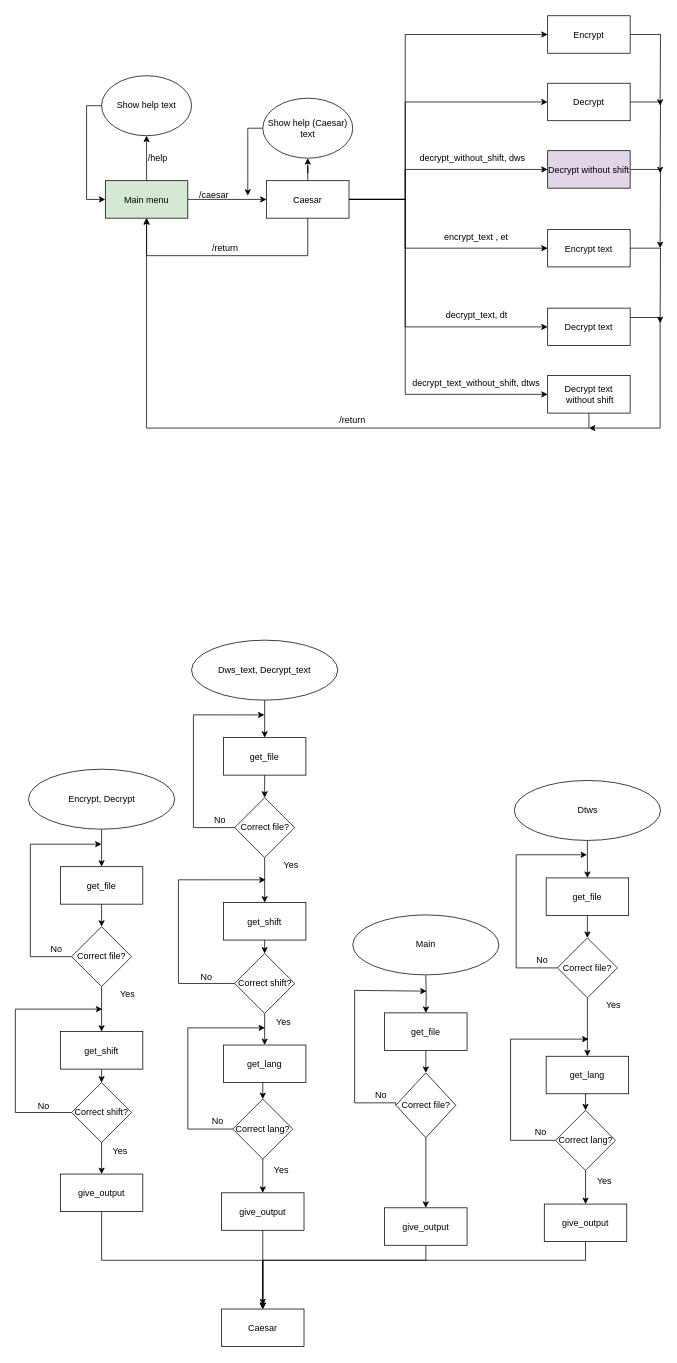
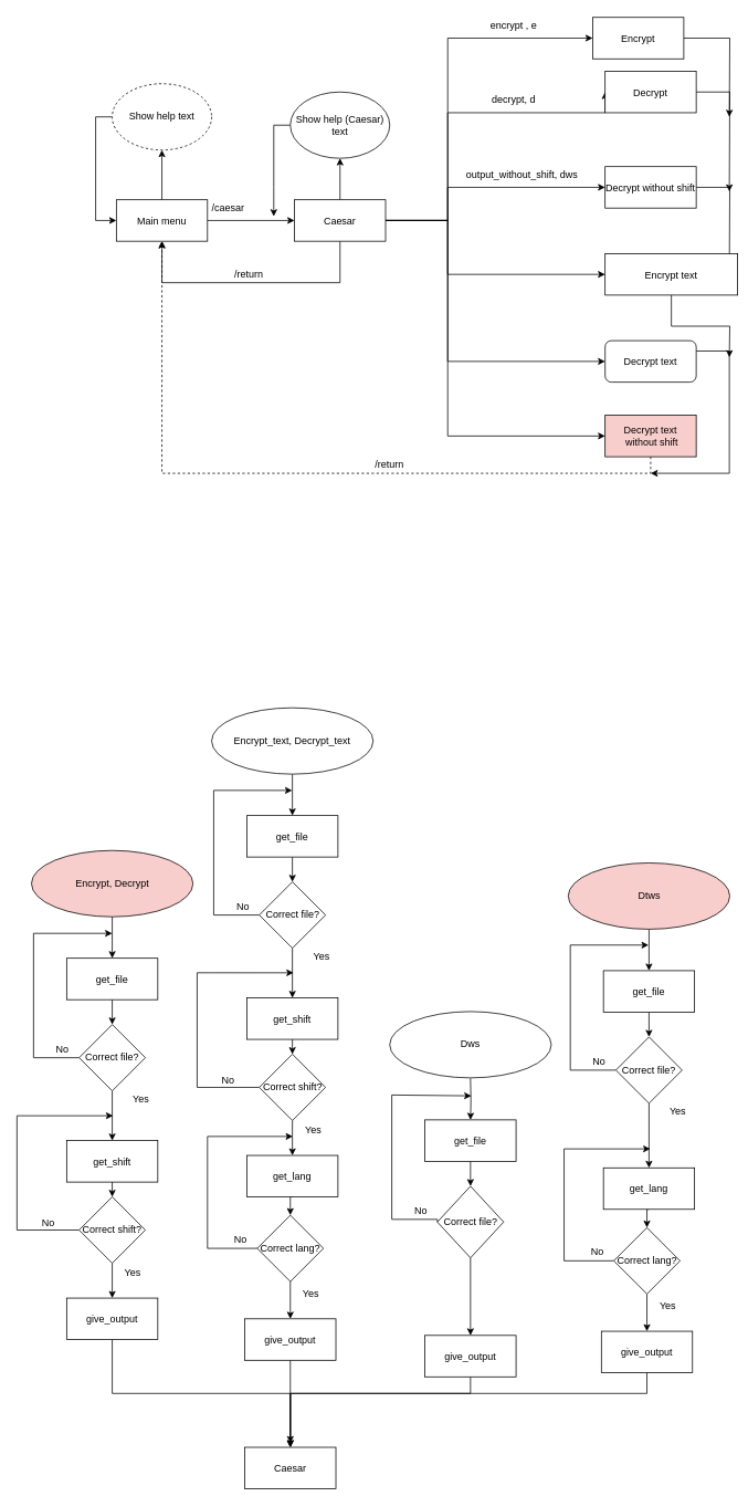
+ <mxCell id="33" value="encrypt , e" style="text;html=1;strokeColor=none;fillColor=none;align=center;verticalAlign=middle;whiteSpace=wrap;rounded=0;" vertex="1" parent="1"><mxGeometry x="590" y="20" width="60" height="20" as="geometry" /></mxCell>
- <mxCell id="22" value="Encrypt" style="" vertex="1" parent="1"><mxGeometry x="730" y="20" width="110" height="50" as="geometry" /></mxCell>
+ <mxCell id="22" value="Encrypt" style="" vertex="1" parent="1"><mxGeometry x="715" y="20" width="110" height="50" as="geometry" /></mxCell>
+ <mxCell id="34" value="decrypt, d" style="text;html=1;strokeColor=none;fillColor=none;align=center;verticalAlign=middle;whiteSpace=wrap;rounded=0;" vertex="1" parent="1"><mxGeometry x="590" y="110" width="60" height="20" as="geometry" /></mxCell>
- <mxCell id="24" value="Decrypt" style="" vertex="1" parent="1"><mxGeometry x="730" y="110" width="110" height="50" as="geometry" /></mxCell>
+ <mxCell id="24" value="Decrypt" style="" vertex="1" parent="1"><mxGeometry x="730" y="85" width="110" height="50" as="geometry" /></mxCell>
- <mxCell id="6" value="Show help text" style="ellipse;whiteSpace=wrap;html=1;" vertex="1" parent="1"><mxGeometry x="135" y="100" width="120" height="80" as="geometry" /></mxCell>
+ <mxCell id="6" value="Show help text" style="ellipse;whiteSpace=wrap;html=1;dashed=1;" vertex="1" parent="1"><mxGeometry x="135" y="100" width="120" height="80" as="geometry" /></mxCell>
- <mxCell id="19" value="Show help (Caesar) text" style="ellipse;whiteSpace=wrap;html=1;" vertex="1" parent="1"><mxGeometry x="350" y="130" width="120" height="80" as="geometry" /></mxCell>
+ <mxCell id="19" value="Show help (Caesar) text" style="ellipse;whiteSpace=wrap;html=1;" vertex="1" parent="1"><mxGeometry x="350" y="110" width="120" height="80" as="geometry" /></mxCell>
- <mxCell id="7" value="/help" style="text;html=1;strokeColor=none;fillColor=none;align=center;verticalAlign=middle;whiteSpace=wrap;rounded=0;" vertex="1" parent="1"><mxGeometry x="190" y="200" width="40" height="20" as="geometry" /></mxCell>
- <mxCell id="36" value="decrypt_without_shift, dws" style="text;html=1;strokeColor=none;fillColor=none;align=center;verticalAlign=middle;whiteSpace=wrap;rounded=0;" vertex="1" parent="1"><mxGeometry x="550" y="200" width="160" height="20" as="geometry" /></mxCell>
+ <mxCell id="36" value="output_without_shift, dws" style="text;html=1;strokeColor=none;fillColor=none;align=center;verticalAlign=middle;whiteSpace=wrap;rounded=0;" vertex="1" parent="1"><mxGeometry x="550" y="200" width="160" height="20" as="geometry" /></mxCell>
- <mxCell id="26" value="Decrypt without shift" style="fillColor=#e1d5e7;" vertex="1" parent="1"><mxGeometry x="730" y="200" width="110" height="50" as="geometry" /></mxCell>
+ <mxCell id="26" value="Decrypt without shift" style="" vertex="1" parent="1"><mxGeometry x="730" y="200" width="110" height="50" as="geometry" /></mxCell>
- <mxCell id="17" value="/caesar" style="text;html=1;strokeColor=none;fillColor=none;align=center;verticalAlign=middle;whiteSpace=wrap;rounded=0;" vertex="1" parent="1"><mxGeometry x="265" y="250" width="40" height="20" as="geometry" /></mxCell>
+ <mxCell id="17" value="/caesar" style="text;html=1;strokeColor=none;fillColor=none;align=center;verticalAlign=middle;whiteSpace=wrap;rounded=0;" vertex="1" parent="1"><mxGeometry x="255" y="240" width="40" height="20" as="geometry" /></mxCell>
- <mxCell id="4" value="Main menu" style="fillColor=#d5e8d4;" vertex="1" parent="1"><mxGeometry x="140" y="240" width="110" height="50" as="geometry" /></mxCell>
+ <mxCell id="4" value="Main menu" style="" vertex="1" parent="1"><mxGeometry x="140" y="240" width="110" height="50" as="geometry" /></mxCell>
- <mxCell id="35" value="encrypt_text , et" style="text;html=1;strokeColor=none;fillColor=none;align=center;verticalAlign=middle;whiteSpace=wrap;rounded=0;" vertex="1" parent="1"><mxGeometry x="590" y="305" width="90" height="20" as="geometry" /></mxCell>
- <mxCell id="28" value="Encrypt text" style="" vertex="1" parent="1"><mxGeometry x="730" y="305" width="110" height="50" as="geometry" /></mxCell>
+ <mxCell id="28" value="Encrypt text" style="" vertex="1" parent="1"><mxGeometry x="730" y="305" width="160" height="50" as="geometry" /></mxCell>
- <mxCell id="37" value="decrypt_text, dt" style="text;html=1;strokeColor=none;fillColor=none;align=center;verticalAlign=middle;whiteSpace=wrap;rounded=0;" vertex="1" parent="1"><mxGeometry x="592.5" y="410" width="85" height="20" as="geometry" /></mxCell>
- <mxCell id="30" value="Decrypt text" style="" vertex="1" parent="1"><mxGeometry x="730" y="410" width="110" height="50" as="geometry" /></mxCell>
+ <mxCell id="30" value="Decrypt text" style="rounded=1;" vertex="1" parent="1"><mxGeometry x="730" y="410" width="110" height="50" as="geometry" /></mxCell>
- <mxCell id="38" value="decrypt_text_without_shift, dtws" style="text;html=1;strokeColor=none;fillColor=none;align=center;verticalAlign=middle;whiteSpace=wrap;rounded=0;" vertex="1" parent="1"><mxGeometry x="545" y="500" width="180" height="20" as="geometry" /></mxCell>
- <mxCell id="32" value="Decrypt text&#10; without shift" style="" vertex="1" parent="1"><mxGeometry x="730" y="500" width="110" height="50" as="geometry" /></mxCell>
+ <mxCell id="32" value="Decrypt text&#10; without shift" style="fillColor=#f8cecc;" vertex="1" parent="1"><mxGeometry x="730" y="500" width="110" height="50" as="geometry" /></mxCell>
- <mxCell id="31" style="edgeStyle=orthogonalEdgeStyle;rounded=0;orthogonalLoop=1;jettySize=auto;html=1;entryX=0.5;entryY=1;entryDx=0;entryDy=0;exitX=0.5;exitY=1;exitDx=0;exitDy=0;" edge="1" parent="1" source="32" target="4"><mxGeometry relative="1" as="geometry" /></mxCell>
+ <mxCell id="31" style="edgeStyle=orthogonalEdgeStyle;rounded=0;orthogonalLoop=1;jettySize=auto;html=1;entryX=0.5;entryY=1;entryDx=0;entryDy=0;exitX=0.5;exitY=1;exitDx=0;exitDy=0;dashed=1;" edge="1" parent="1" source="32" target="4"><mxGeometry relative="1" as="geometry" /></mxCell>
- <mxCell id="66" value="Dws_text, Decrypt_text" style="ellipse;whiteSpace=wrap;html=1;" vertex="1" parent="1"><mxGeometry x="255" y="852.88" width="195" height="80" as="geometry" /></mxCell>
+ <mxCell id="66" value="Encrypt_text, Decrypt_text" style="ellipse;whiteSpace=wrap;html=1;" vertex="1" parent="1"><mxGeometry x="255" y="852.88" width="195" height="80" as="geometry" /></mxCell>
- <mxCell id="48" value="Encrypt, Decrypt" style="ellipse;whiteSpace=wrap;html=1;" vertex="1" parent="1"><mxGeometry x="37.5" y="1025" width="195" height="80" as="geometry" /></mxCell>
+ <mxCell id="48" value="Encrypt, Decrypt" style="ellipse;whiteSpace=wrap;html=1;fillColor=#f8cecc;" vertex="1" parent="1"><mxGeometry x="37.5" y="1025" width="195" height="80" as="geometry" /></mxCell>
- <mxCell id="99" value="Dtws" style="ellipse;whiteSpace=wrap;html=1;" vertex="1" parent="1"><mxGeometry x="685.5" y="1040" width="195" height="80" as="geometry" /></mxCell>
+ <mxCell id="99" value="Dtws" style="ellipse;whiteSpace=wrap;html=1;fillColor=#f8cecc;" vertex="1" parent="1"><mxGeometry x="685.5" y="1040" width="195" height="80" as="geometry" /></mxCell>
- <mxCell id="89" value="Main" style="ellipse;whiteSpace=wrap;html=1;" vertex="1" parent="1"><mxGeometry x="470" y="1219.32" width="195" height="80" as="geometry" /></mxCell>
+ <mxCell id="89" value="Dws" style="ellipse;whiteSpace=wrap;html=1;" vertex="1" parent="1"><mxGeometry x="470" y="1219.32" width="195" height="80" as="geometry" /></mxCell>
